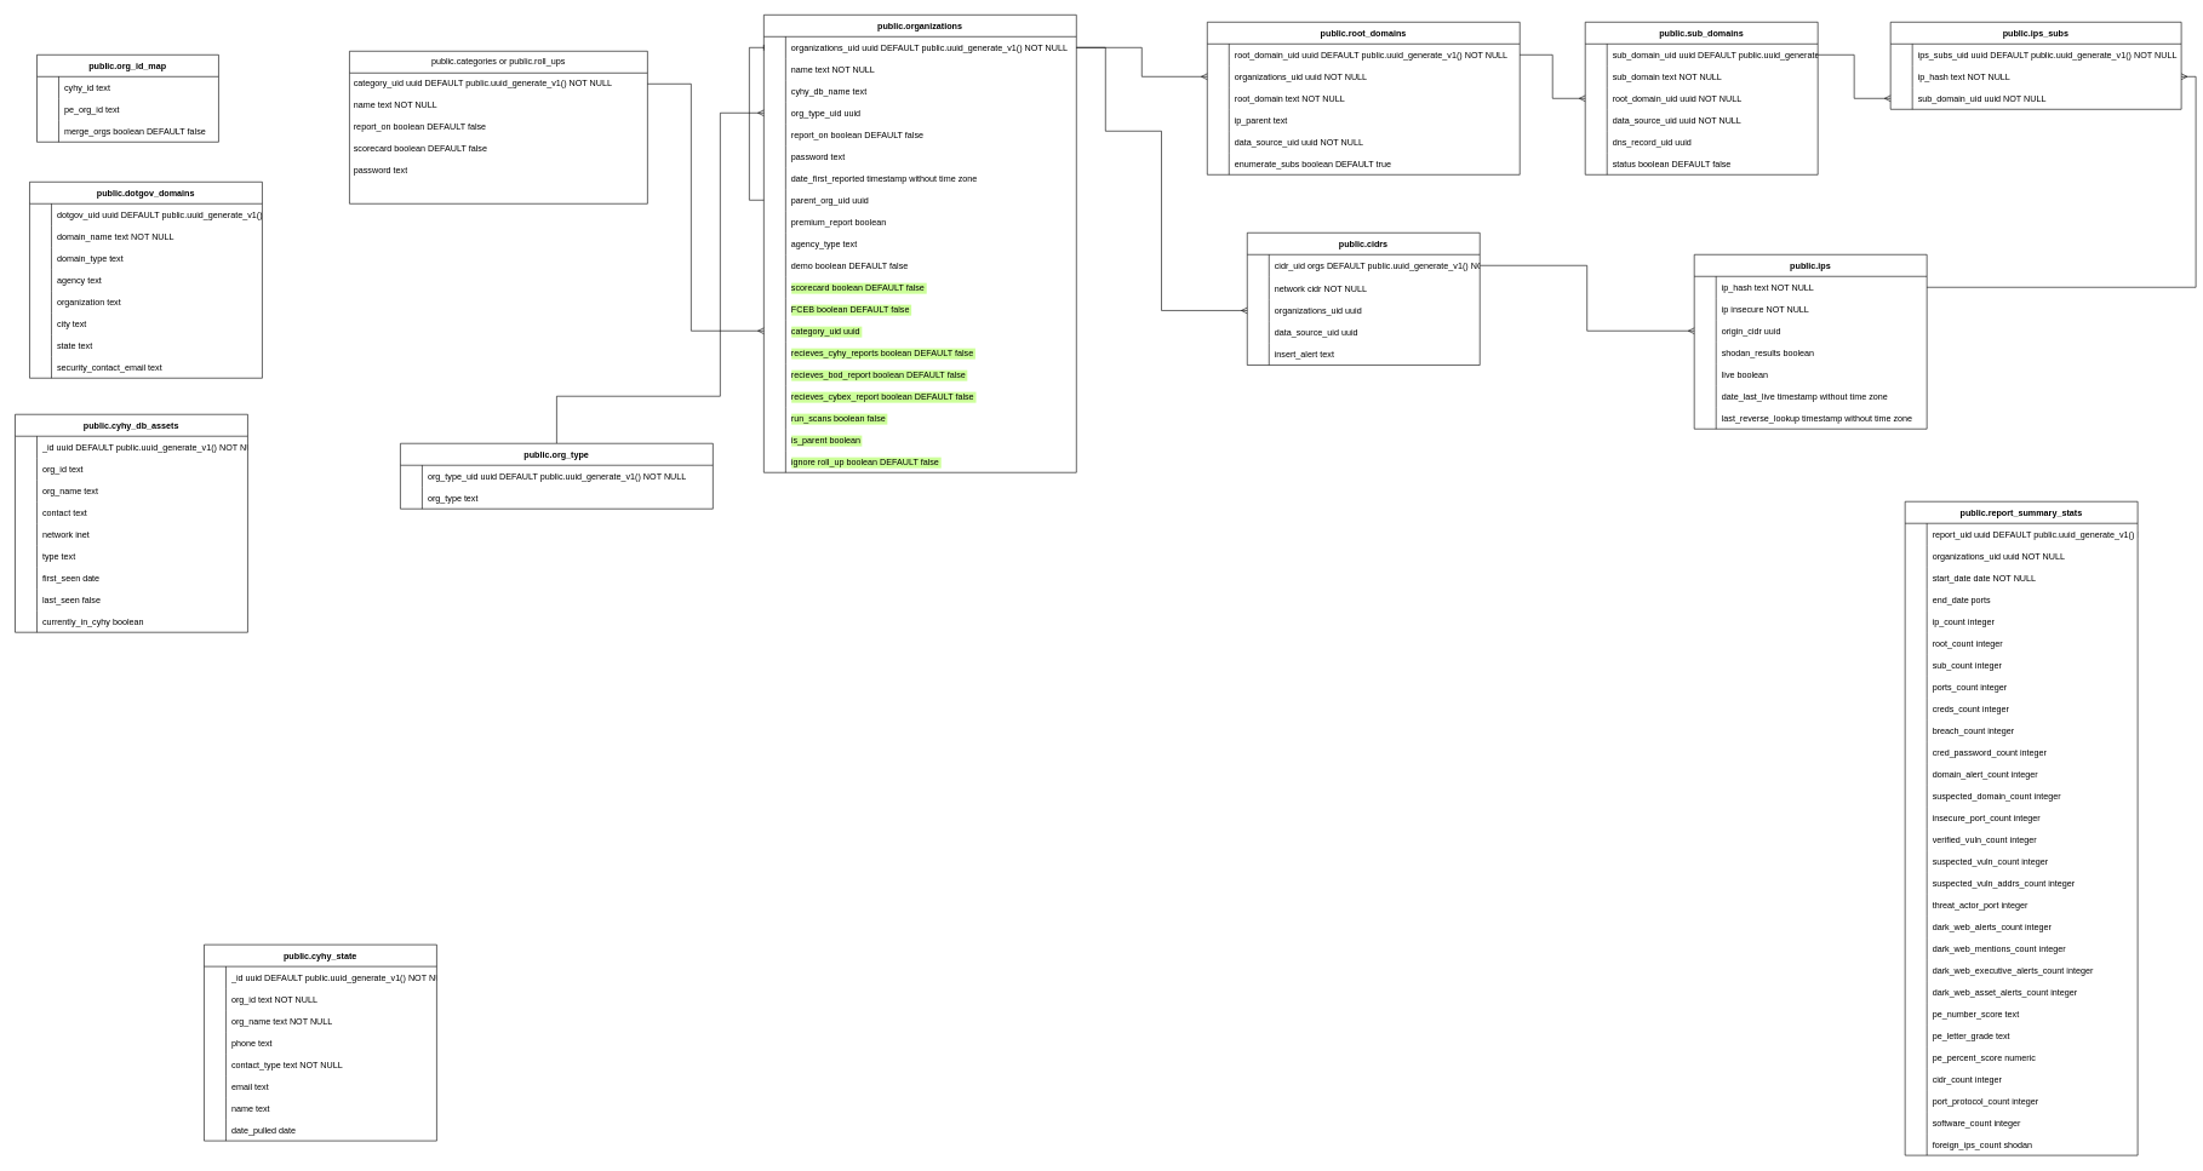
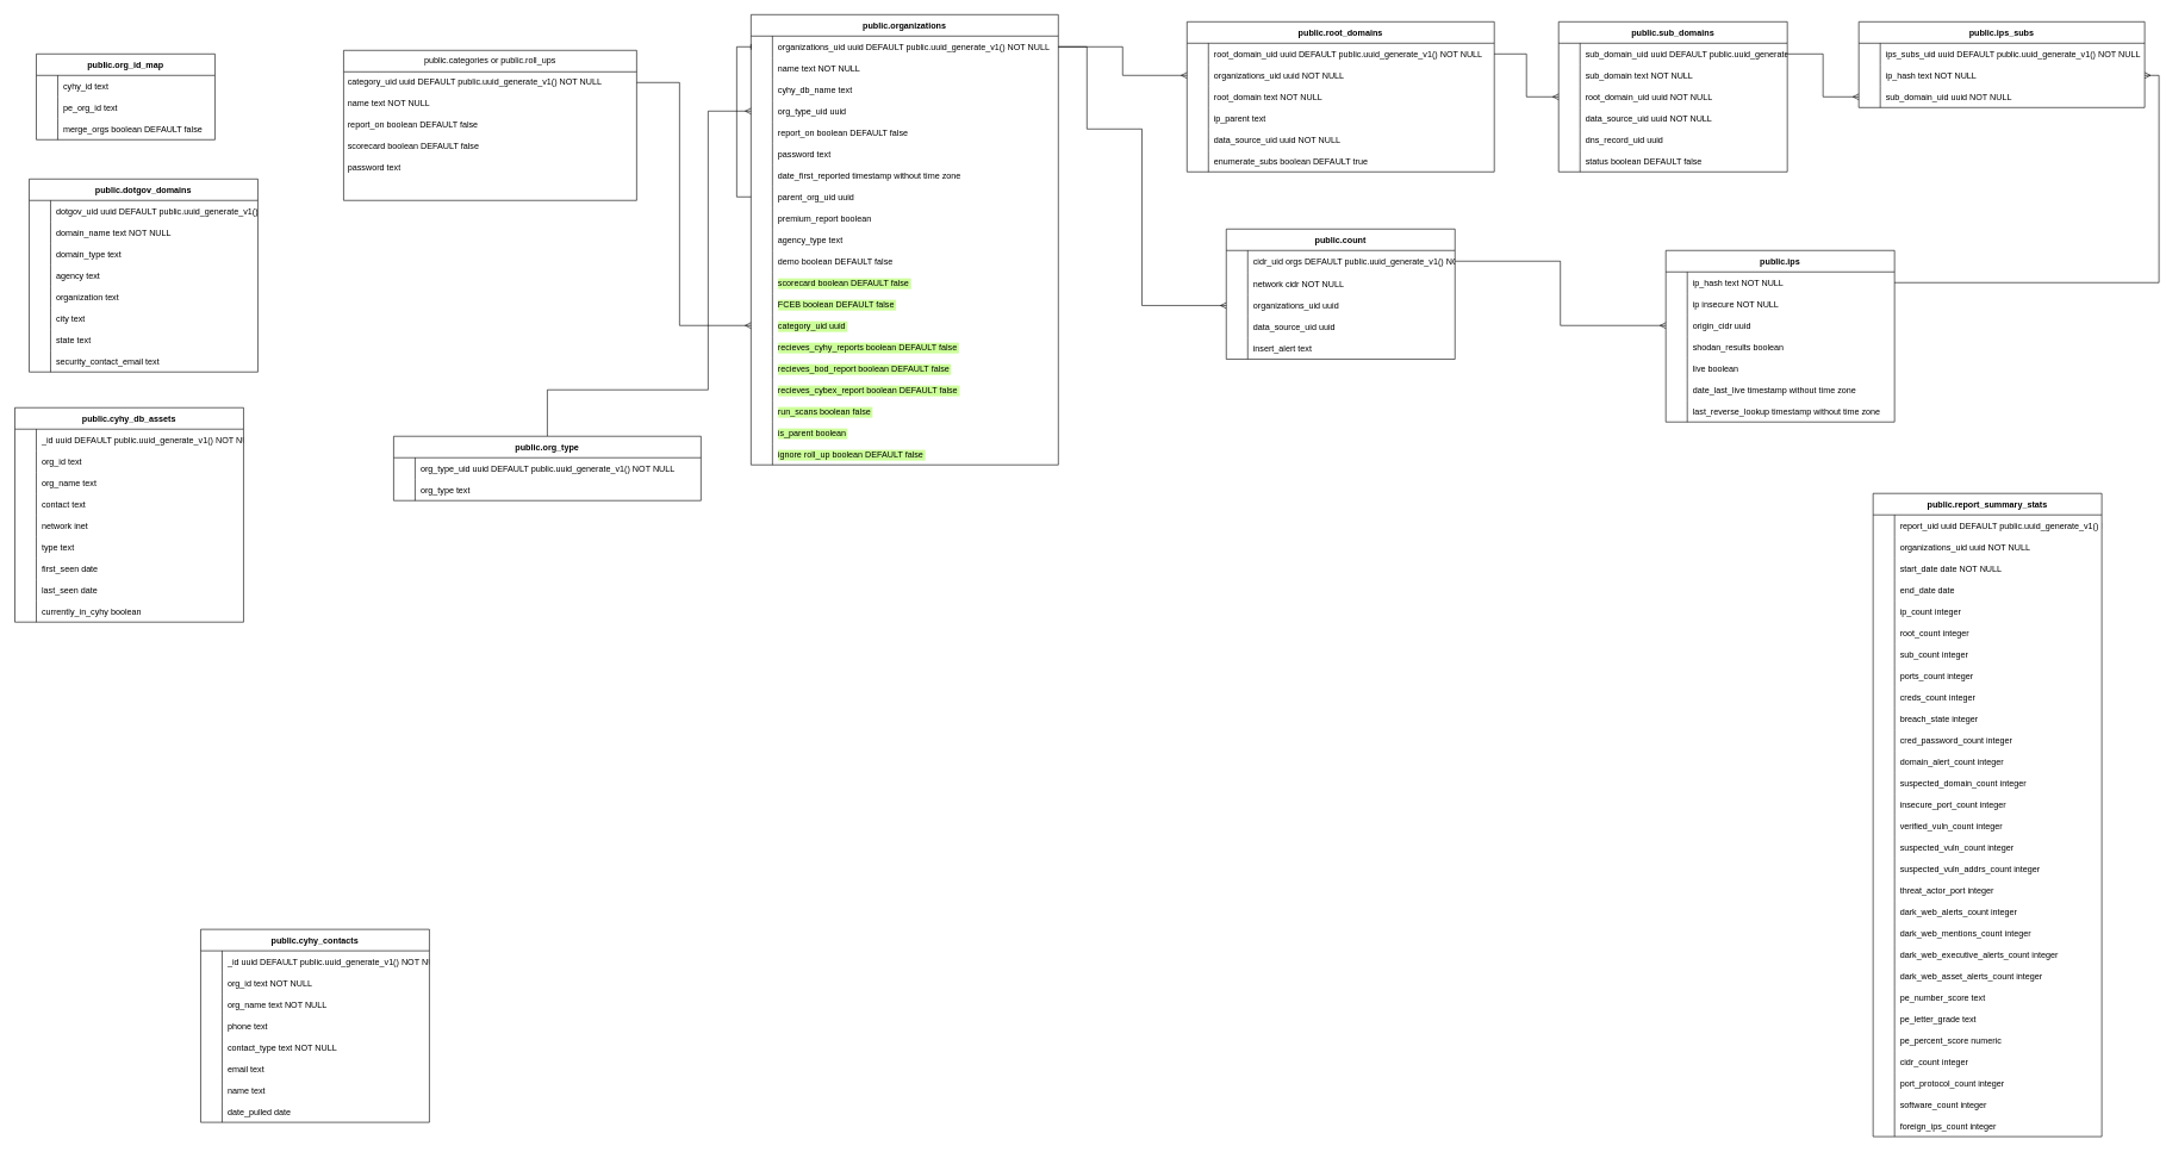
- <mxCell id="2" value="public.cidrs" style="shape=table;startSize=30;container=1;collapsible=1;childLayout=tableLayout;fixedRows=1;rowLines=0;fontStyle=1;align=center;resizeLast=1;" parent="1" vertex="1"><mxGeometry x="1715" y="320" width="320" height="182.17" as="geometry" /></mxCell>
+ <mxCell id="2" value="public.count" style="shape=table;startSize=30;container=1;collapsible=1;childLayout=tableLayout;fixedRows=1;rowLines=0;fontStyle=1;align=center;resizeLast=1;" parent="1" vertex="1"><mxGeometry x="1715" y="320" width="320" height="182.17" as="geometry" /></mxCell>
- <mxCell id="67" value="last_seen false" style="shape=partialRectangle;overflow=hidden;connectable=0;fillColor=none;align=left;strokeColor=inherit;top=0;left=0;bottom=0;right=0;spacingLeft=6;" parent="65" vertex="1"><mxGeometry x="30" width="290" height="30" as="geometry"><mxRectangle width="290" height="30" as="alternateBounds" /></mxGeometry></mxCell>
+ <mxCell id="67" value="last_seen date" style="shape=partialRectangle;overflow=hidden;connectable=0;fillColor=none;align=left;strokeColor=inherit;top=0;left=0;bottom=0;right=0;spacingLeft=6;" parent="65" vertex="1"><mxGeometry x="30" width="290" height="30" as="geometry"><mxRectangle width="290" height="30" as="alternateBounds" /></mxGeometry></mxCell>
- <mxCell id="220" value="end_date ports" style="shape=partialRectangle;overflow=hidden;connectable=0;fillColor=none;align=left;strokeColor=inherit;top=0;left=0;bottom=0;right=0;spacingLeft=6;" parent="218" vertex="1"><mxGeometry x="30" width="290" height="30" as="geometry"><mxRectangle width="290" height="30" as="alternateBounds" /></mxGeometry></mxCell>
+ <mxCell id="220" value="end_date date" style="shape=partialRectangle;overflow=hidden;connectable=0;fillColor=none;align=left;strokeColor=inherit;top=0;left=0;bottom=0;right=0;spacingLeft=6;" parent="218" vertex="1"><mxGeometry x="30" width="290" height="30" as="geometry"><mxRectangle width="290" height="30" as="alternateBounds" /></mxGeometry></mxCell>
- <mxCell id="238" value="breach_count integer" style="shape=partialRectangle;overflow=hidden;connectable=0;fillColor=none;align=left;strokeColor=inherit;top=0;left=0;bottom=0;right=0;spacingLeft=6;" parent="236" vertex="1"><mxGeometry x="30" width="290" height="30" as="geometry"><mxRectangle width="290" height="30" as="alternateBounds" /></mxGeometry></mxCell>
+ <mxCell id="238" value="breach_state integer" style="shape=partialRectangle;overflow=hidden;connectable=0;fillColor=none;align=left;strokeColor=inherit;top=0;left=0;bottom=0;right=0;spacingLeft=6;" parent="236" vertex="1"><mxGeometry x="30" width="290" height="30" as="geometry"><mxRectangle width="290" height="30" as="alternateBounds" /></mxGeometry></mxCell>
- <mxCell id="18" value="public.cyhy_state" style="shape=table;startSize=30;container=1;collapsible=1;childLayout=tableLayout;fixedRows=1;rowLines=0;fontStyle=1;align=center;resizeLast=1;" parent="1" vertex="1"><mxGeometry x="280" y="1300" width="320" height="270" as="geometry" /></mxCell>
+ <mxCell id="18" value="public.cyhy_contacts" style="shape=table;startSize=30;container=1;collapsible=1;childLayout=tableLayout;fixedRows=1;rowLines=0;fontStyle=1;align=center;resizeLast=1;" parent="1" vertex="1"><mxGeometry x="280" y="1300" width="320" height="270" as="geometry" /></mxCell>
- <mxCell id="295" value="foreign_ips_count shodan" style="shape=partialRectangle;overflow=hidden;connectable=0;fillColor=none;align=left;strokeColor=inherit;top=0;left=0;bottom=0;right=0;spacingLeft=6;" parent="293" vertex="1"><mxGeometry x="30" width="290" height="30" as="geometry"><mxRectangle width="290" height="30" as="alternateBounds" /></mxGeometry></mxCell>
+ <mxCell id="295" value="foreign_ips_count integer" style="shape=partialRectangle;overflow=hidden;connectable=0;fillColor=none;align=left;strokeColor=inherit;top=0;left=0;bottom=0;right=0;spacingLeft=6;" parent="293" vertex="1"><mxGeometry x="30" width="290" height="30" as="geometry"><mxRectangle width="290" height="30" as="alternateBounds" /></mxGeometry></mxCell>
